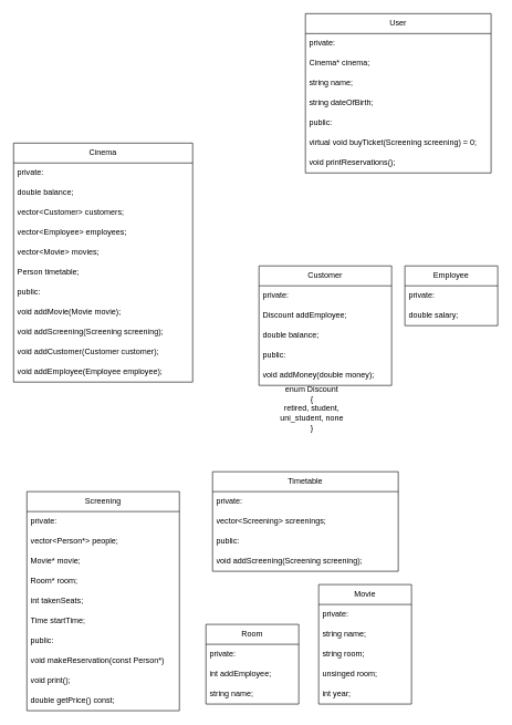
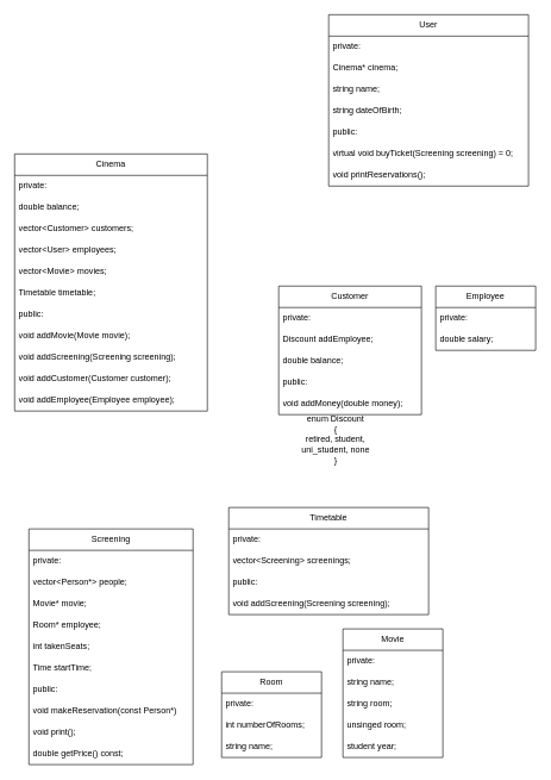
- <mxCell id="34" value="vector&amp;lt;Employee&amp;gt; employees;" style="text;strokeColor=none;fillColor=none;align=left;verticalAlign=middle;spacingLeft=4;spacingRight=4;overflow=hidden;points=[[0,0.5],[1,0.5]];portConstraint=eastwest;rotatable=0;whiteSpace=wrap;html=1;" vertex="1" parent="30"><mxGeometry y="120" width="270" height="30" as="geometry" /></mxCell>
+ <mxCell id="34" value="vector&amp;lt;User&amp;gt; employees;" style="text;strokeColor=none;fillColor=none;align=left;verticalAlign=middle;spacingLeft=4;spacingRight=4;overflow=hidden;points=[[0,0.5],[1,0.5]];portConstraint=eastwest;rotatable=0;whiteSpace=wrap;html=1;" vertex="1" parent="30"><mxGeometry y="120" width="270" height="30" as="geometry" /></mxCell>
- <mxCell id="36" value="Person timetable;" style="text;strokeColor=none;fillColor=none;align=left;verticalAlign=middle;spacingLeft=4;spacingRight=4;overflow=hidden;points=[[0,0.5],[1,0.5]];portConstraint=eastwest;rotatable=0;whiteSpace=wrap;html=1;" parent="30" vertex="1"><mxGeometry y="180" width="270" height="30" as="geometry" /></mxCell>
+ <mxCell id="36" value="Timetable timetable;" style="text;strokeColor=none;fillColor=none;align=left;verticalAlign=middle;spacingLeft=4;spacingRight=4;overflow=hidden;points=[[0,0.5],[1,0.5]];portConstraint=eastwest;rotatable=0;whiteSpace=wrap;html=1;" parent="30" vertex="1"><mxGeometry y="180" width="270" height="30" as="geometry" /></mxCell>
- <mxCell id="46" value="Room* room;" style="text;strokeColor=none;fillColor=none;align=left;verticalAlign=middle;spacingLeft=4;spacingRight=4;overflow=hidden;points=[[0,0.5],[1,0.5]];portConstraint=eastwest;rotatable=0;whiteSpace=wrap;html=1;" parent="42" vertex="1"><mxGeometry y="120" width="230" height="30" as="geometry" /></mxCell>
+ <mxCell id="46" value="Room* employee;" style="text;strokeColor=none;fillColor=none;align=left;verticalAlign=middle;spacingLeft=4;spacingRight=4;overflow=hidden;points=[[0,0.5],[1,0.5]];portConstraint=eastwest;rotatable=0;whiteSpace=wrap;html=1;" parent="42" vertex="1"><mxGeometry y="120" width="230" height="30" as="geometry" /></mxCell>
- <mxCell id="4" value="int addEmployee;" style="text;strokeColor=none;fillColor=none;align=left;verticalAlign=middle;spacingLeft=4;spacingRight=4;overflow=hidden;points=[[0,0.5],[1,0.5]];portConstraint=eastwest;rotatable=0;whiteSpace=wrap;html=1;" parent="2" vertex="1"><mxGeometry y="60" width="140" height="30" as="geometry" /></mxCell>
+ <mxCell id="4" value="int numberOfRooms;" style="text;strokeColor=none;fillColor=none;align=left;verticalAlign=middle;spacingLeft=4;spacingRight=4;overflow=hidden;points=[[0,0.5],[1,0.5]];portConstraint=eastwest;rotatable=0;whiteSpace=wrap;html=1;" parent="2" vertex="1"><mxGeometry y="60" width="140" height="30" as="geometry" /></mxCell>
- <mxCell id="11" value="int year;" style="text;strokeColor=none;fillColor=none;align=left;verticalAlign=middle;spacingLeft=4;spacingRight=4;overflow=hidden;points=[[0,0.5],[1,0.5]];portConstraint=eastwest;rotatable=0;whiteSpace=wrap;html=1;" parent="6" vertex="1"><mxGeometry y="150" width="140" height="30" as="geometry" /></mxCell>
+ <mxCell id="11" value="student year;" style="text;strokeColor=none;fillColor=none;align=left;verticalAlign=middle;spacingLeft=4;spacingRight=4;overflow=hidden;points=[[0,0.5],[1,0.5]];portConstraint=eastwest;rotatable=0;whiteSpace=wrap;html=1;" parent="6" vertex="1"><mxGeometry y="150" width="140" height="30" as="geometry" /></mxCell>
